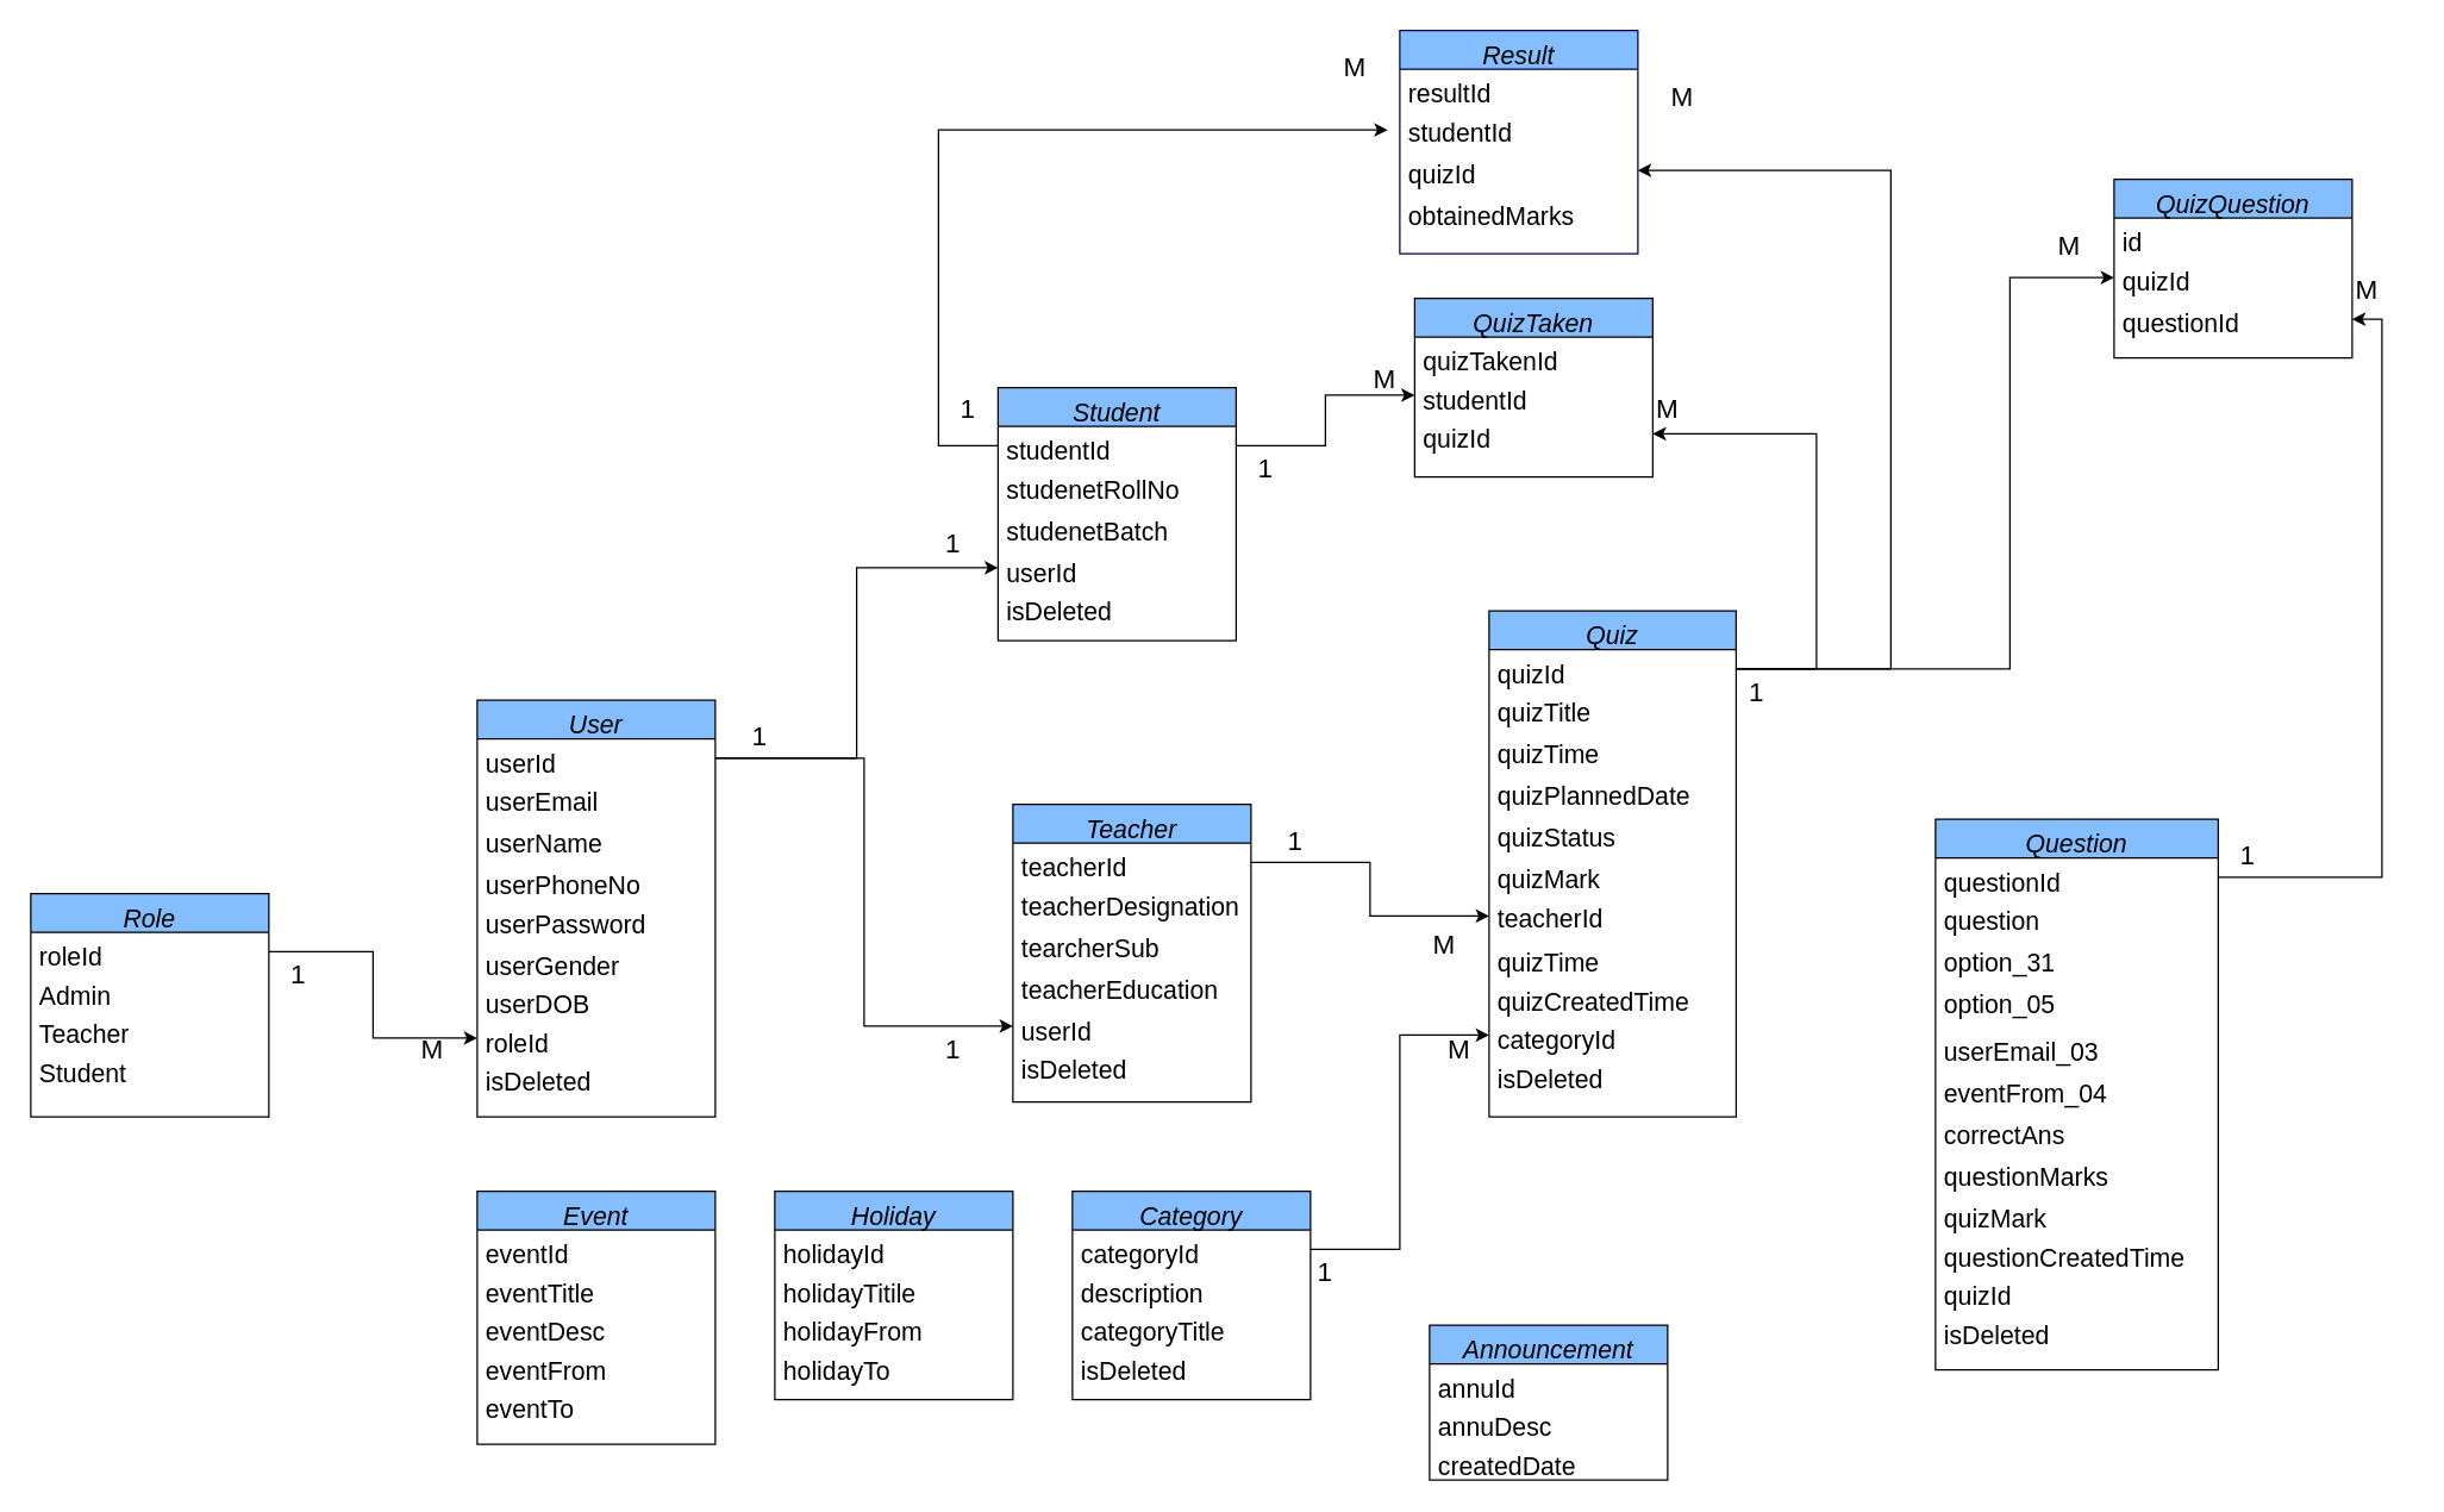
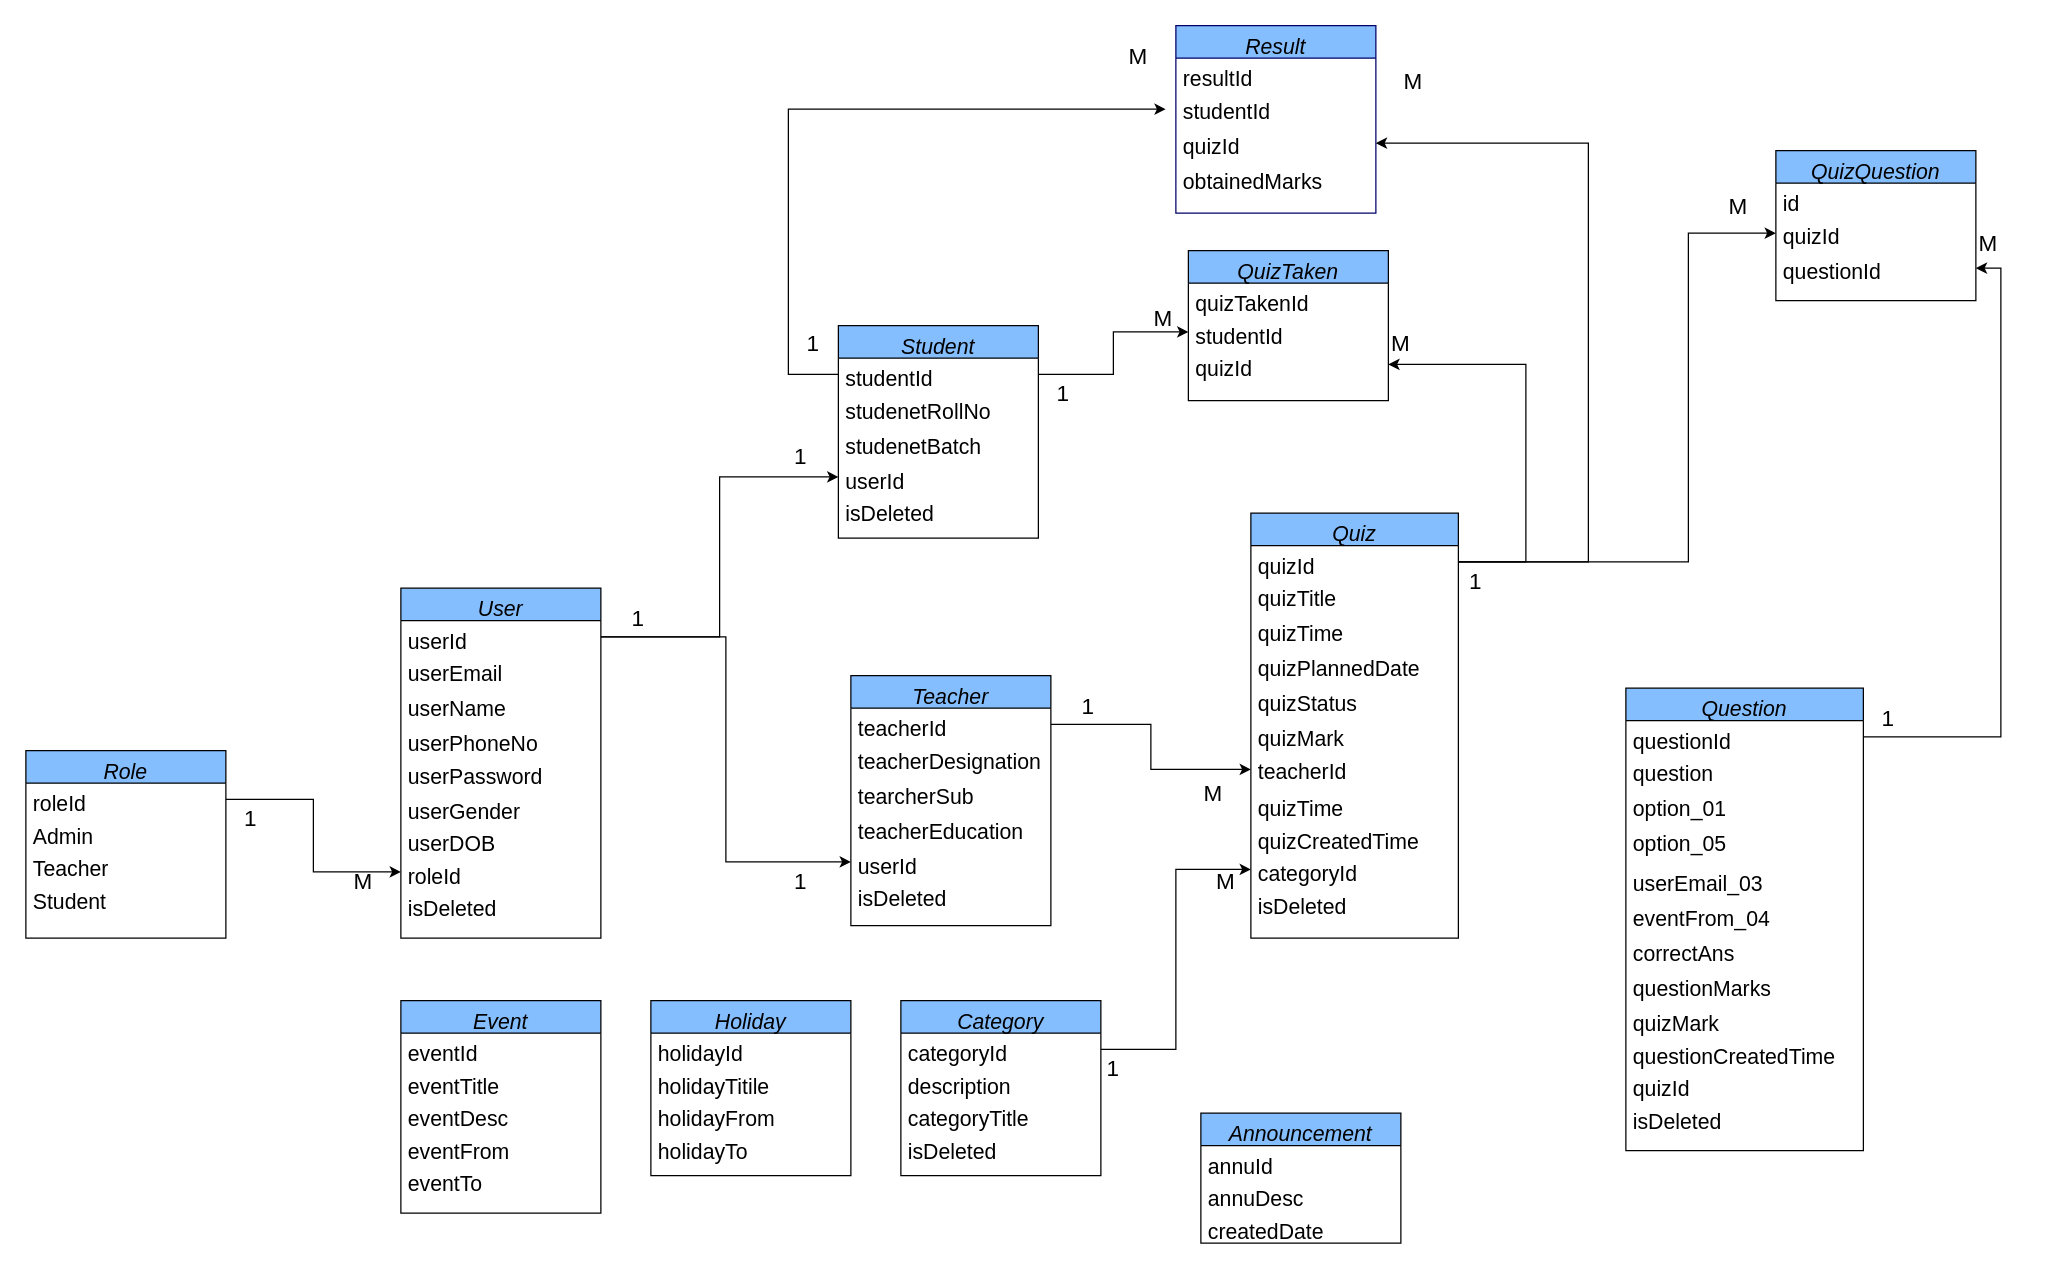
- <mxCell id="23" value="option_31" style="text;align=left;verticalAlign=top;spacingLeft=4;spacingRight=4;overflow=hidden;rotatable=0;points=[[0,0.5],[1,0.5]];portConstraint=eastwest;rounded=0;shadow=0;html=0;fontSize=17;" parent="20" vertex="1"><mxGeometry y="80" width="190" height="28" as="geometry" /></mxCell>
+ <mxCell id="23" value="option_01" style="text;align=left;verticalAlign=top;spacingLeft=4;spacingRight=4;overflow=hidden;rotatable=0;points=[[0,0.5],[1,0.5]];portConstraint=eastwest;rounded=0;shadow=0;html=0;fontSize=17;" parent="20" vertex="1"><mxGeometry y="80" width="190" height="28" as="geometry" /></mxCell>
